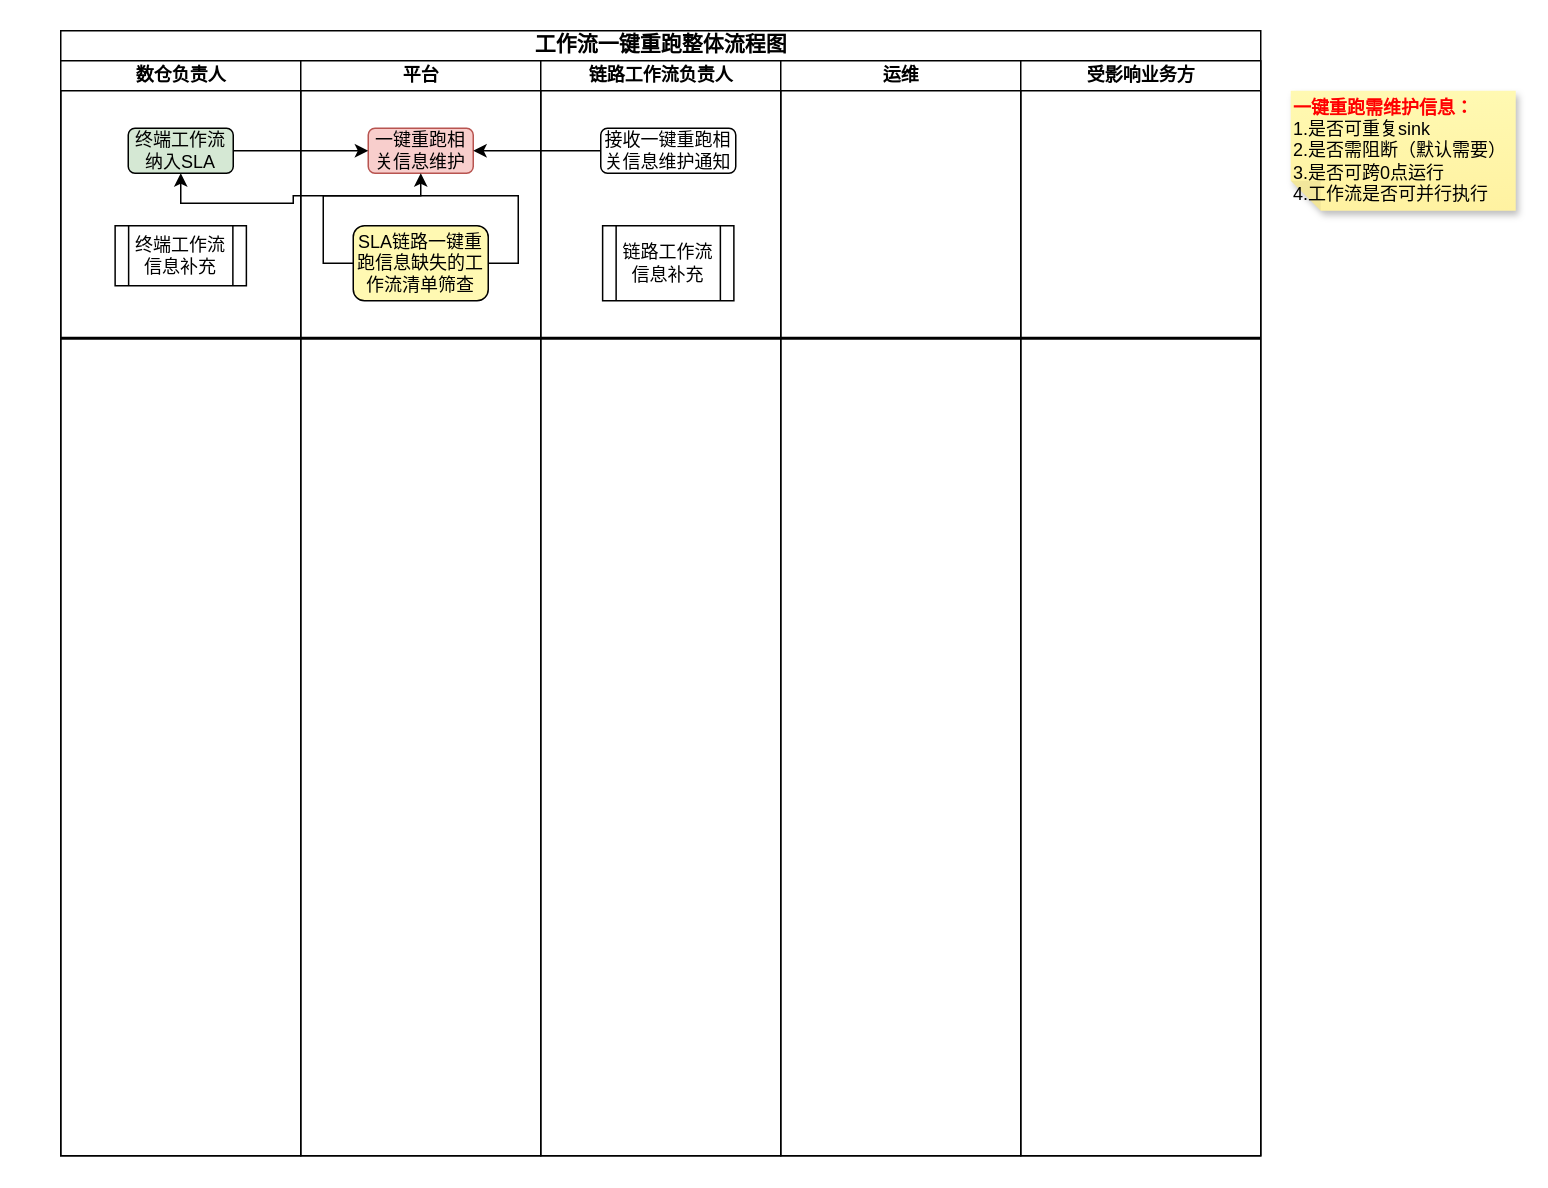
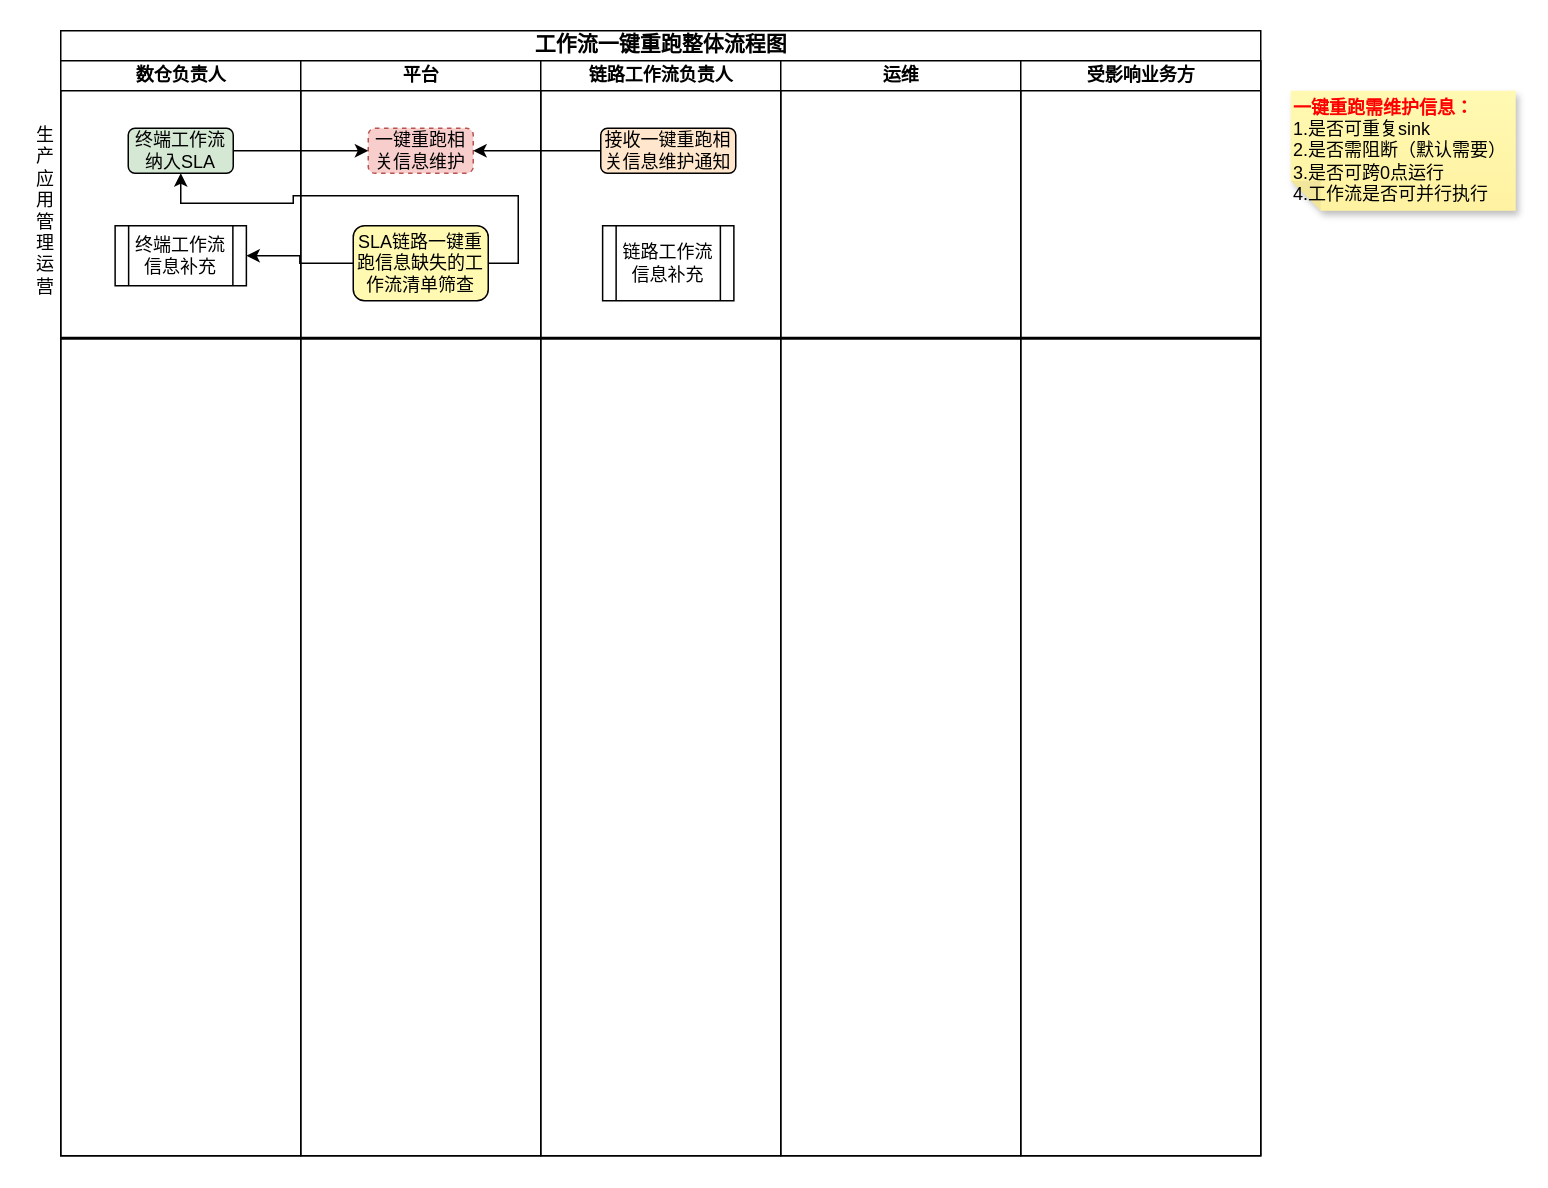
- <mxCell id="8" value="一键重跑相关信息维护" style="rounded=1;whiteSpace=wrap;html=1;fillColor=#f8cecc;strokeColor=#b85450;" vertex="1" parent="6"><mxGeometry x="45" y="45" width="70" height="30" as="geometry" /></mxCell>
+ <mxCell id="8" value="一键重跑相关信息维护" style="rounded=1;whiteSpace=wrap;html=1;fillColor=#f8cecc;strokeColor=#b85450;dashed=1;" vertex="1" parent="6"><mxGeometry x="45" y="45" width="70" height="30" as="geometry" /></mxCell>
- <mxCell id="12" value="接收一键重跑相关信息维护通知" style="rounded=1;whiteSpace=wrap;html=1;" vertex="1" parent="11"><mxGeometry x="40" y="45" width="90" height="30" as="geometry" /></mxCell>
+ <mxCell id="12" value="接收一键重跑相关信息维护通知" style="rounded=1;whiteSpace=wrap;html=1;fillColor=#ffe6cc;" vertex="1" parent="11"><mxGeometry x="40" y="45" width="90" height="30" as="geometry" /></mxCell>
+ <mxCell id="19" value="生产应用管理运营" style="text;html=1;align=center;verticalAlign=middle;whiteSpace=wrap;rounded=0;" vertex="1" parent="1"><mxGeometry x="20" y="80" width="20" height="120" as="geometry" /></mxCell>
- <mxCell id="17" style="edgeStyle=orthogonalEdgeStyle;rounded=0;orthogonalLoop=1;jettySize=auto;html=1;exitX=0;exitY=0.5;exitDx=0;exitDy=0;" edge="1" parent="2" source="10" target="8"><mxGeometry relative="1" as="geometry" /></mxCell>
+ <mxCell id="17" style="edgeStyle=orthogonalEdgeStyle;rounded=0;orthogonalLoop=1;jettySize=auto;html=1;exitX=0;exitY=0.5;exitDx=0;exitDy=0;entryX=1;entryY=0.5;entryDx=0;entryDy=0;" edge="1" parent="2" source="10" target="5"><mxGeometry relative="1" as="geometry" /></mxCell>
